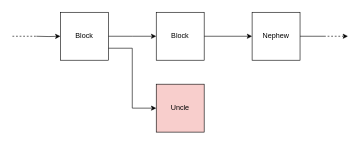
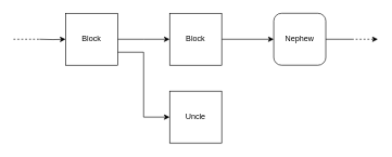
- <mxCell id="11" value="Nephew" style="rounded=0;whiteSpace=wrap;html=1;" vertex="1" parent="1"><mxGeometry x="420" y="20" width="80" height="80" as="geometry" /></mxCell>
+ <mxCell id="11" value="Nephew" style="whiteSpace=wrap;html=1;rounded=1;" vertex="1" parent="1"><mxGeometry x="420" y="20" width="80" height="80" as="geometry" /></mxCell>
- <mxCell id="7" value="Uncle" style="rounded=0;whiteSpace=wrap;html=1;fillColor=#f8cecc;" vertex="1" parent="1"><mxGeometry x="260" y="140" width="80" height="80" as="geometry" /></mxCell>
+ <mxCell id="7" value="Uncle" style="rounded=0;whiteSpace=wrap;html=1;" vertex="1" parent="1"><mxGeometry x="260" y="140" width="80" height="80" as="geometry" /></mxCell>
